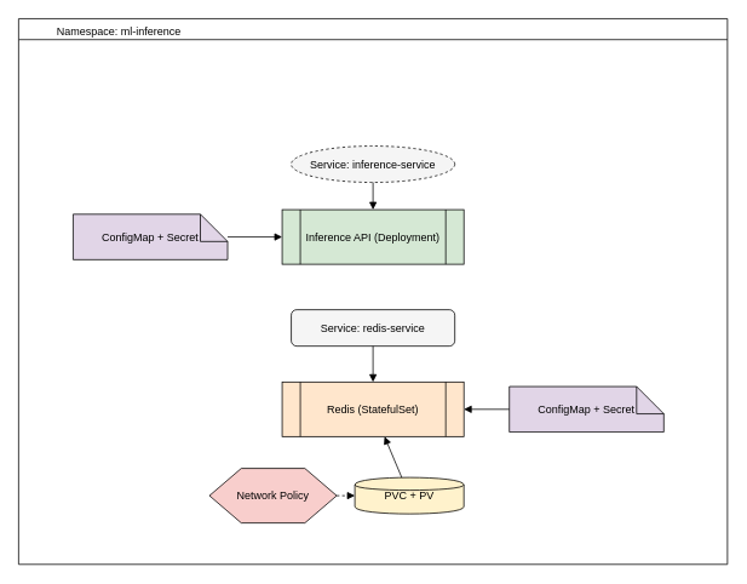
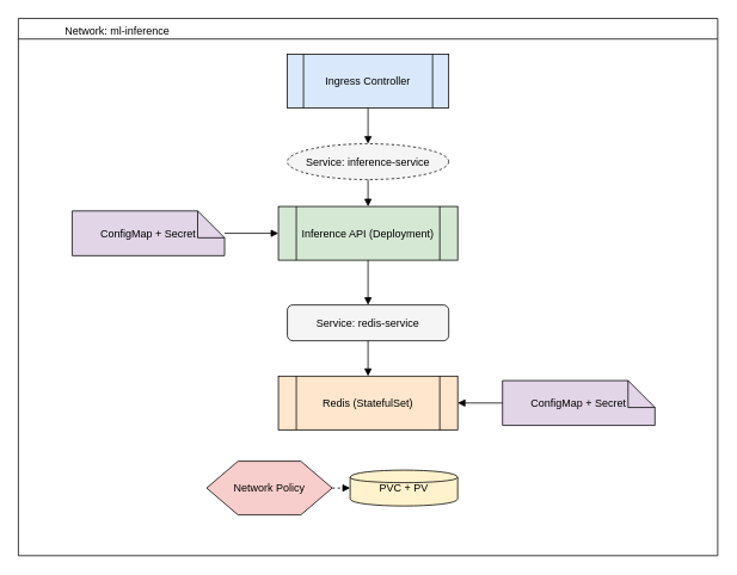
- <mxCell id="3" value="Namespace: ml-inference" style="text;html=1;strokeColor=none;fillColor=none;align=center;" parent="2" vertex="1"><mxGeometry x="10" width="200" height="30" as="geometry" /></mxCell>
+ <mxCell id="3" value="Network: ml-inference" style="text;html=1;strokeColor=none;fillColor=none;align=center;" parent="2" vertex="1"><mxGeometry x="10" width="200" height="30" as="geometry" /></mxCell>
+ <mxCell id="4" value="Ingress Controller" style="shape=process;fillColor=#dae8fc;" parent="2" vertex="1"><mxGeometry x="300" y="40" width="180" height="60" as="geometry" /></mxCell>
+ <mxCell id="13" style="endArrow=block;exitX=0.5;exitY=1;exitDx=0;exitDy=0;comic=0;enumerate=0;orthogonal=0;orthogonalLoop=0;ignoreEdge=0;noJump=0;deletable=1;cloneable=1;strokeOpacity=100;" parent="2" source="4" target="11" edge="1"><mxGeometry relative="1" as="geometry"><mxPoint x="400" y="130" as="sourcePoint" /></mxGeometry></mxCell>
+ <mxCell id="15" style="endArrow=block" parent="2" source="5" target="12" edge="1"><mxGeometry relative="1" as="geometry" /></mxCell>
- <mxCell id="18" style="endArrow=block" parent="2" source="7" target="6" edge="1"><mxGeometry relative="1" as="geometry" /></mxCell>
